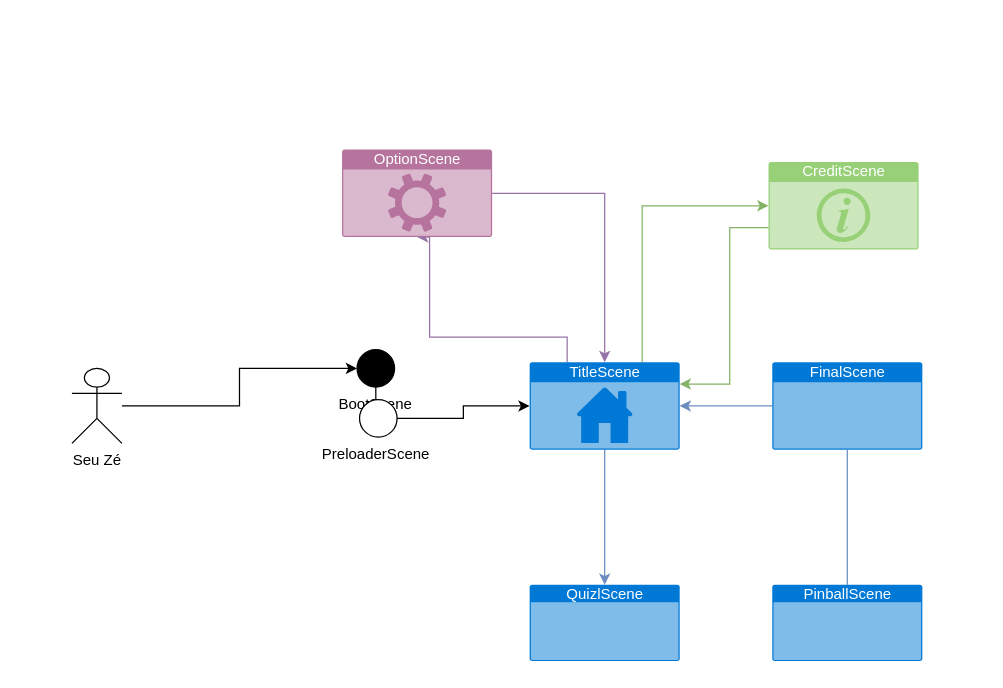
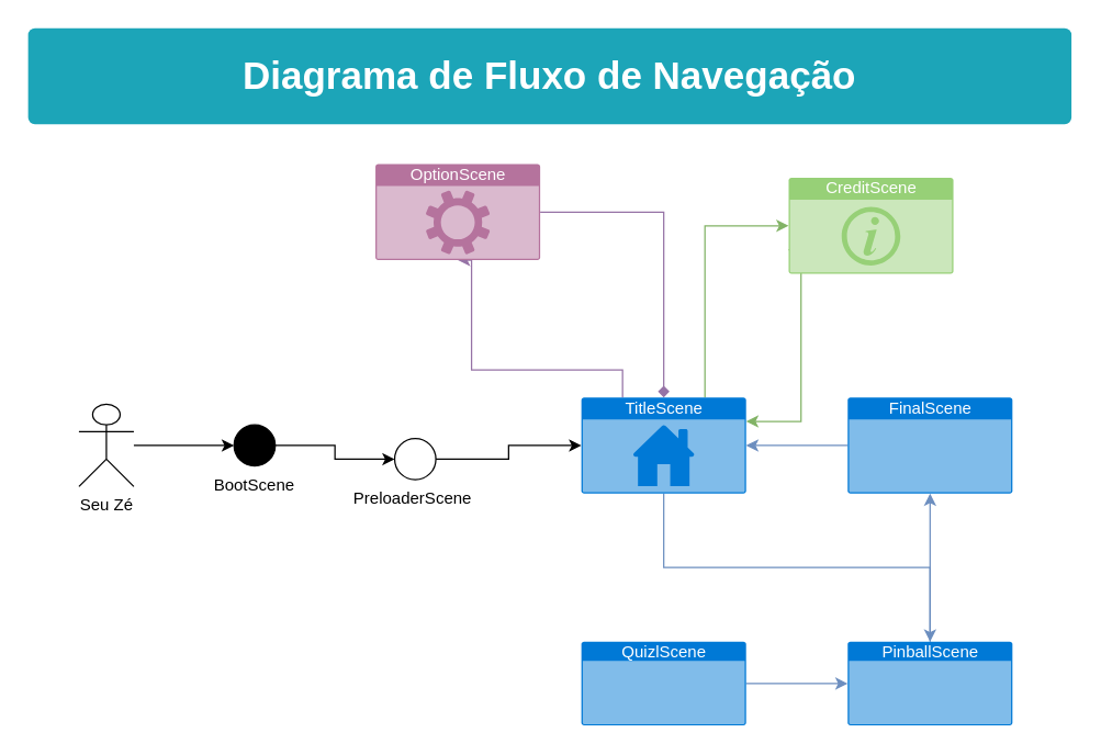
+ <mxCell id="22" value="Diagrama de Fluxo de Navegação" style="html=1;shadow=0;dashed=0;shape=mxgraph.bootstrap.rrect;rSize=5;strokeColor=none;strokeWidth=1;fillColor=#1CA5B8;fontColor=#FFFFFF;whiteSpace=wrap;align=center;verticalAlign=middle;spacingLeft=0;fontStyle=1;fontSize=28;spacing=5;labelBackgroundColor=none;" vertex="1" parent="1"><mxGeometry x="20" y="20" width="760" height="70" as="geometry" /></mxCell>
- <mxCell id="19" value="CreditScene" style="html=1;strokeColor=none;fillColor=#97D077;labelPosition=center;verticalLabelPosition=middle;verticalAlign=top;align=center;fontSize=12;outlineConnect=0;spacingTop=-6;fontColor=#FFFFFF;shape=mxgraph.sitemap.info;labelBackgroundColor=none;" vertex="1" parent="1"><mxGeometry x="614" y="129" width="120" height="70" as="geometry" /></mxCell>
+ <mxCell id="19" value="CreditScene" style="html=1;strokeColor=none;fillColor=#97D077;labelPosition=center;verticalLabelPosition=middle;verticalAlign=top;align=center;fontSize=12;outlineConnect=0;spacingTop=-6;fontColor=#FFFFFF;shape=mxgraph.sitemap.info;labelBackgroundColor=none;" vertex="1" parent="1"><mxGeometry x="574" y="129" width="120" height="70" as="geometry" /></mxCell>
- <mxCell id="17" style="edgeStyle=orthogonalEdgeStyle;rounded=0;orthogonalLoop=1;jettySize=auto;html=1;fontColor=#FFFFFF;entryX=0.5;entryY=0;entryDx=0;entryDy=0;entryPerimeter=0;exitX=1;exitY=0.5;exitDx=0;exitDy=0;exitPerimeter=0;fillColor=#e1d5e7;strokeColor=#9673a6;" edge="1" parent="1" source="21" target="20"><mxGeometry relative="1" as="geometry"><mxPoint x="483" y="289" as="targetPoint" /><mxPoint x="403" y="204" as="sourcePoint" /></mxGeometry></mxCell>
+ <mxCell id="17" style="edgeStyle=orthogonalEdgeStyle;rounded=0;orthogonalLoop=1;jettySize=auto;html=1;fontColor=#FFFFFF;entryX=0.5;entryY=0;entryDx=0;entryDy=0;entryPerimeter=0;exitX=1;exitY=0.5;exitDx=0;exitDy=0;exitPerimeter=0;fillColor=#e1d5e7;strokeColor=#9673a6;endArrow=diamond;" edge="1" parent="1" source="21" target="20"><mxGeometry relative="1" as="geometry"><mxPoint x="483" y="289" as="targetPoint" /><mxPoint x="403" y="204" as="sourcePoint" /></mxGeometry></mxCell>
- <mxCell id="8" value="&lt;br&gt;&lt;br&gt;&lt;br&gt;&lt;br&gt;BootScene" style="ellipse;whiteSpace=wrap;html=1;aspect=fixed;fillColor=#000000;" vertex="1" parent="1"><mxGeometry x="285" y="279" width="30" height="30" as="geometry" /></mxCell>
+ <mxCell id="8" value="&lt;br&gt;&lt;br&gt;&lt;br&gt;&lt;br&gt;BootScene" style="ellipse;whiteSpace=wrap;html=1;aspect=fixed;fillColor=#000000;" vertex="1" parent="1"><mxGeometry x="170" y="309" width="30" height="30" as="geometry" /></mxCell>
- <mxCell id="15" style="edgeStyle=orthogonalEdgeStyle;rounded=0;orthogonalLoop=1;jettySize=auto;html=1;fillColor=#dae8fc;strokeColor=#6c8ebf;endArrow=none;" edge="1" parent="1" source="16" target="12"><mxGeometry relative="1" as="geometry" /></mxCell>
+ <mxCell id="15" style="edgeStyle=orthogonalEdgeStyle;rounded=0;orthogonalLoop=1;jettySize=auto;html=1;fillColor=#dae8fc;strokeColor=#6c8ebf;" edge="1" parent="1" source="16" target="12"><mxGeometry relative="1" as="geometry" /></mxCell>
- <mxCell id="2" style="edgeStyle=orthogonalEdgeStyle;rounded=0;orthogonalLoop=1;jettySize=auto;html=1;entryX=0.5;entryY=0;entryDx=0;entryDy=0;entryPerimeter=0;exitX=0.5;exitY=1;exitDx=0;exitDy=0;exitPerimeter=0;fillColor=#dae8fc;strokeColor=#6c8ebf;" edge="1" parent="1" source="20" target="14"><mxGeometry relative="1" as="geometry"><mxPoint x="483" y="359" as="sourcePoint" /><mxPoint x="453" y="469" as="targetPoint" /></mxGeometry></mxCell>
+ <mxCell id="2" style="edgeStyle=orthogonalEdgeStyle;rounded=0;orthogonalLoop=1;jettySize=auto;html=1;exitX=0.5;exitY=1;exitDx=0;exitDy=0;exitPerimeter=0;fillColor=#dae8fc;strokeColor=#6c8ebf;" edge="1" parent="1" source="20" target="16"><mxGeometry relative="1" as="geometry"><mxPoint x="483" y="359" as="sourcePoint" /><mxPoint x="453" y="469" as="targetPoint" /></mxGeometry></mxCell>
+ <mxCell id="13" style="edgeStyle=orthogonalEdgeStyle;rounded=0;orthogonalLoop=1;jettySize=auto;html=1;entryX=0;entryY=0.5;entryDx=0;entryDy=0;entryPerimeter=0;fillColor=#dae8fc;strokeColor=#6c8ebf;" edge="1" parent="1" source="14" target="16"><mxGeometry relative="1" as="geometry" /></mxCell>
